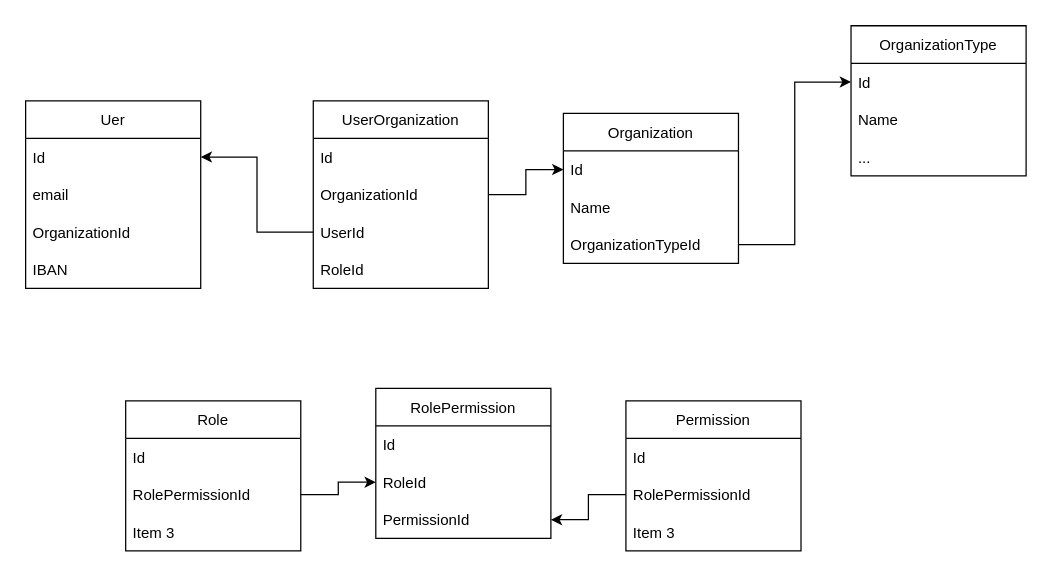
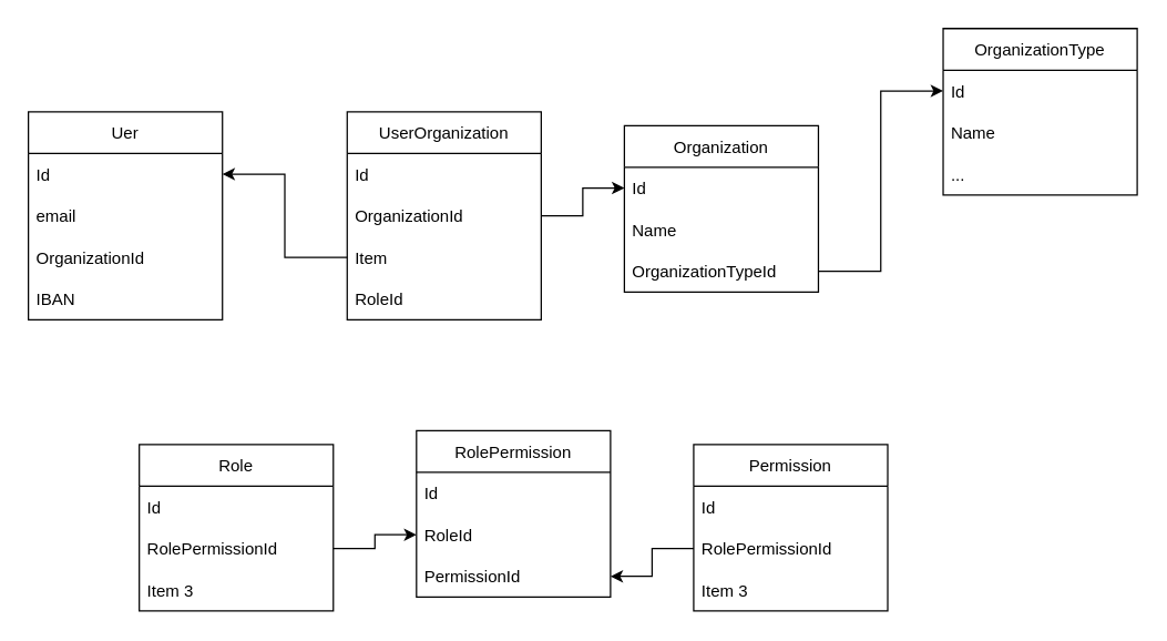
- <mxCell id="14" value="UserId" style="text;strokeColor=none;fillColor=none;align=left;verticalAlign=middle;spacingLeft=4;spacingRight=4;overflow=hidden;points=[[0,0.5],[1,0.5]];portConstraint=eastwest;rotatable=0;" parent="11" vertex="1"><mxGeometry y="90" width="140" height="30" as="geometry" /></mxCell>
+ <mxCell id="14" value="Item" style="text;strokeColor=none;fillColor=none;align=left;verticalAlign=middle;spacingLeft=4;spacingRight=4;overflow=hidden;points=[[0,0.5],[1,0.5]];portConstraint=eastwest;rotatable=0;" parent="11" vertex="1"><mxGeometry y="90" width="140" height="30" as="geometry" /></mxCell>
